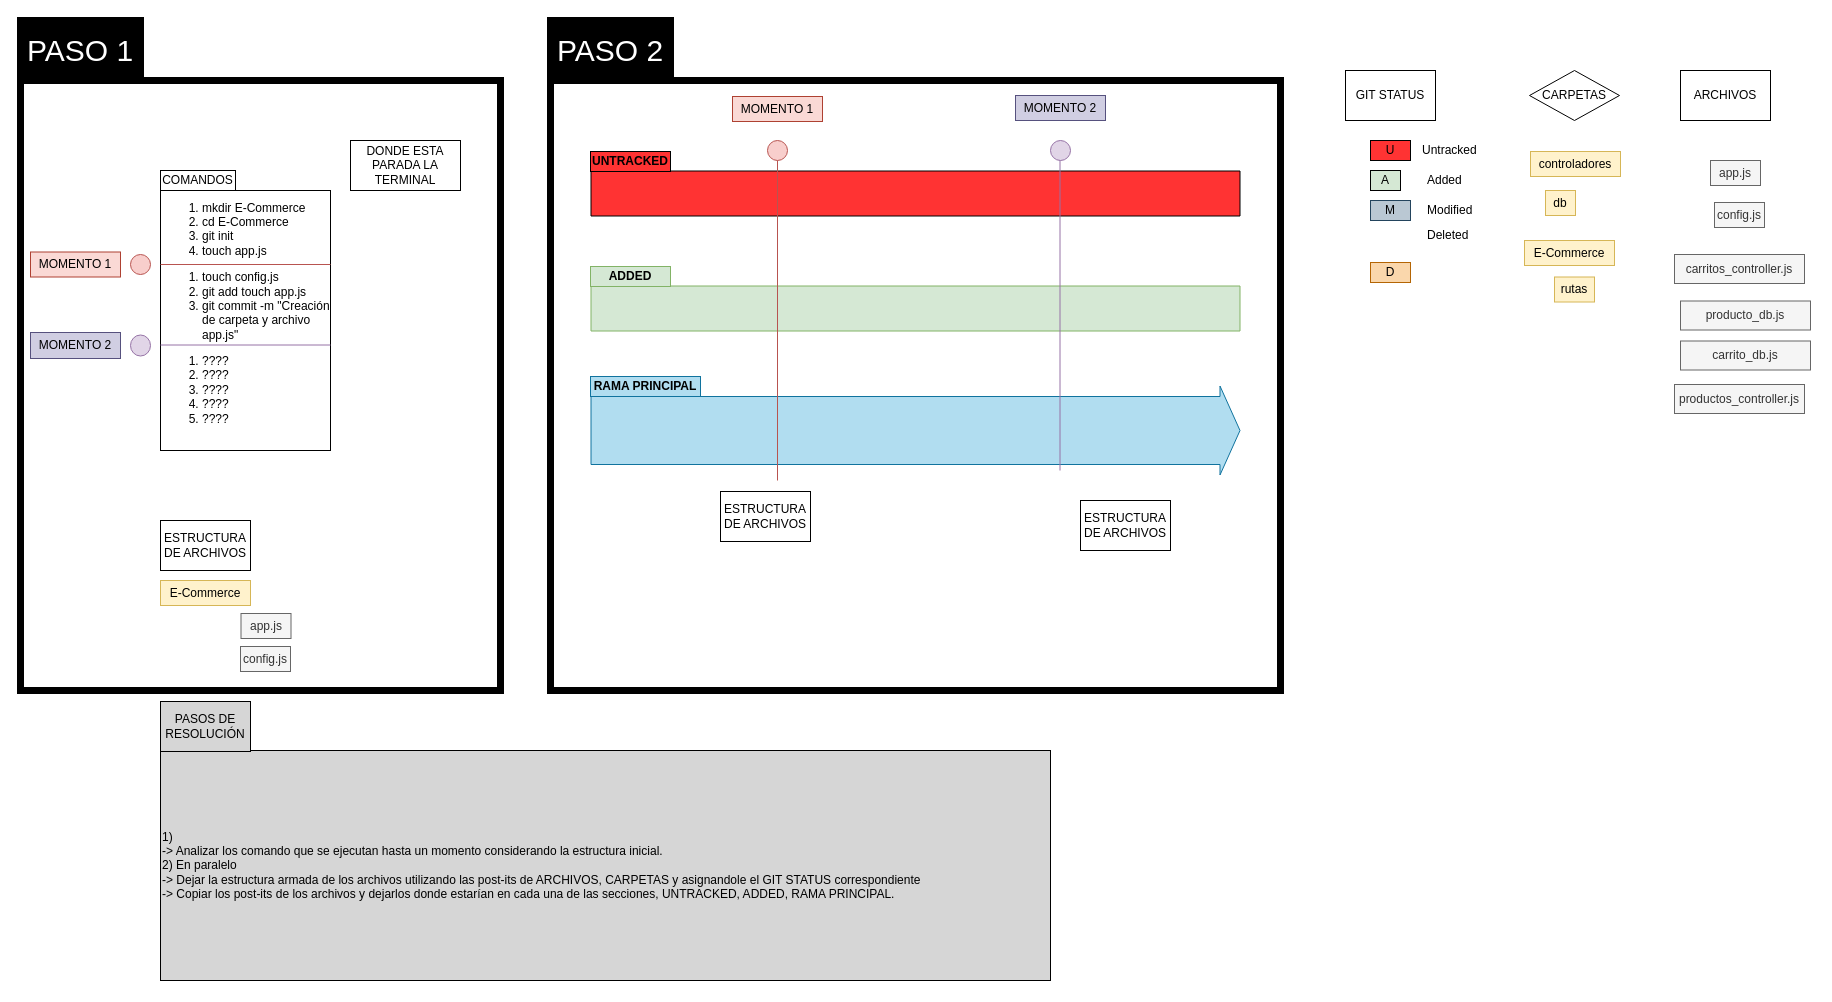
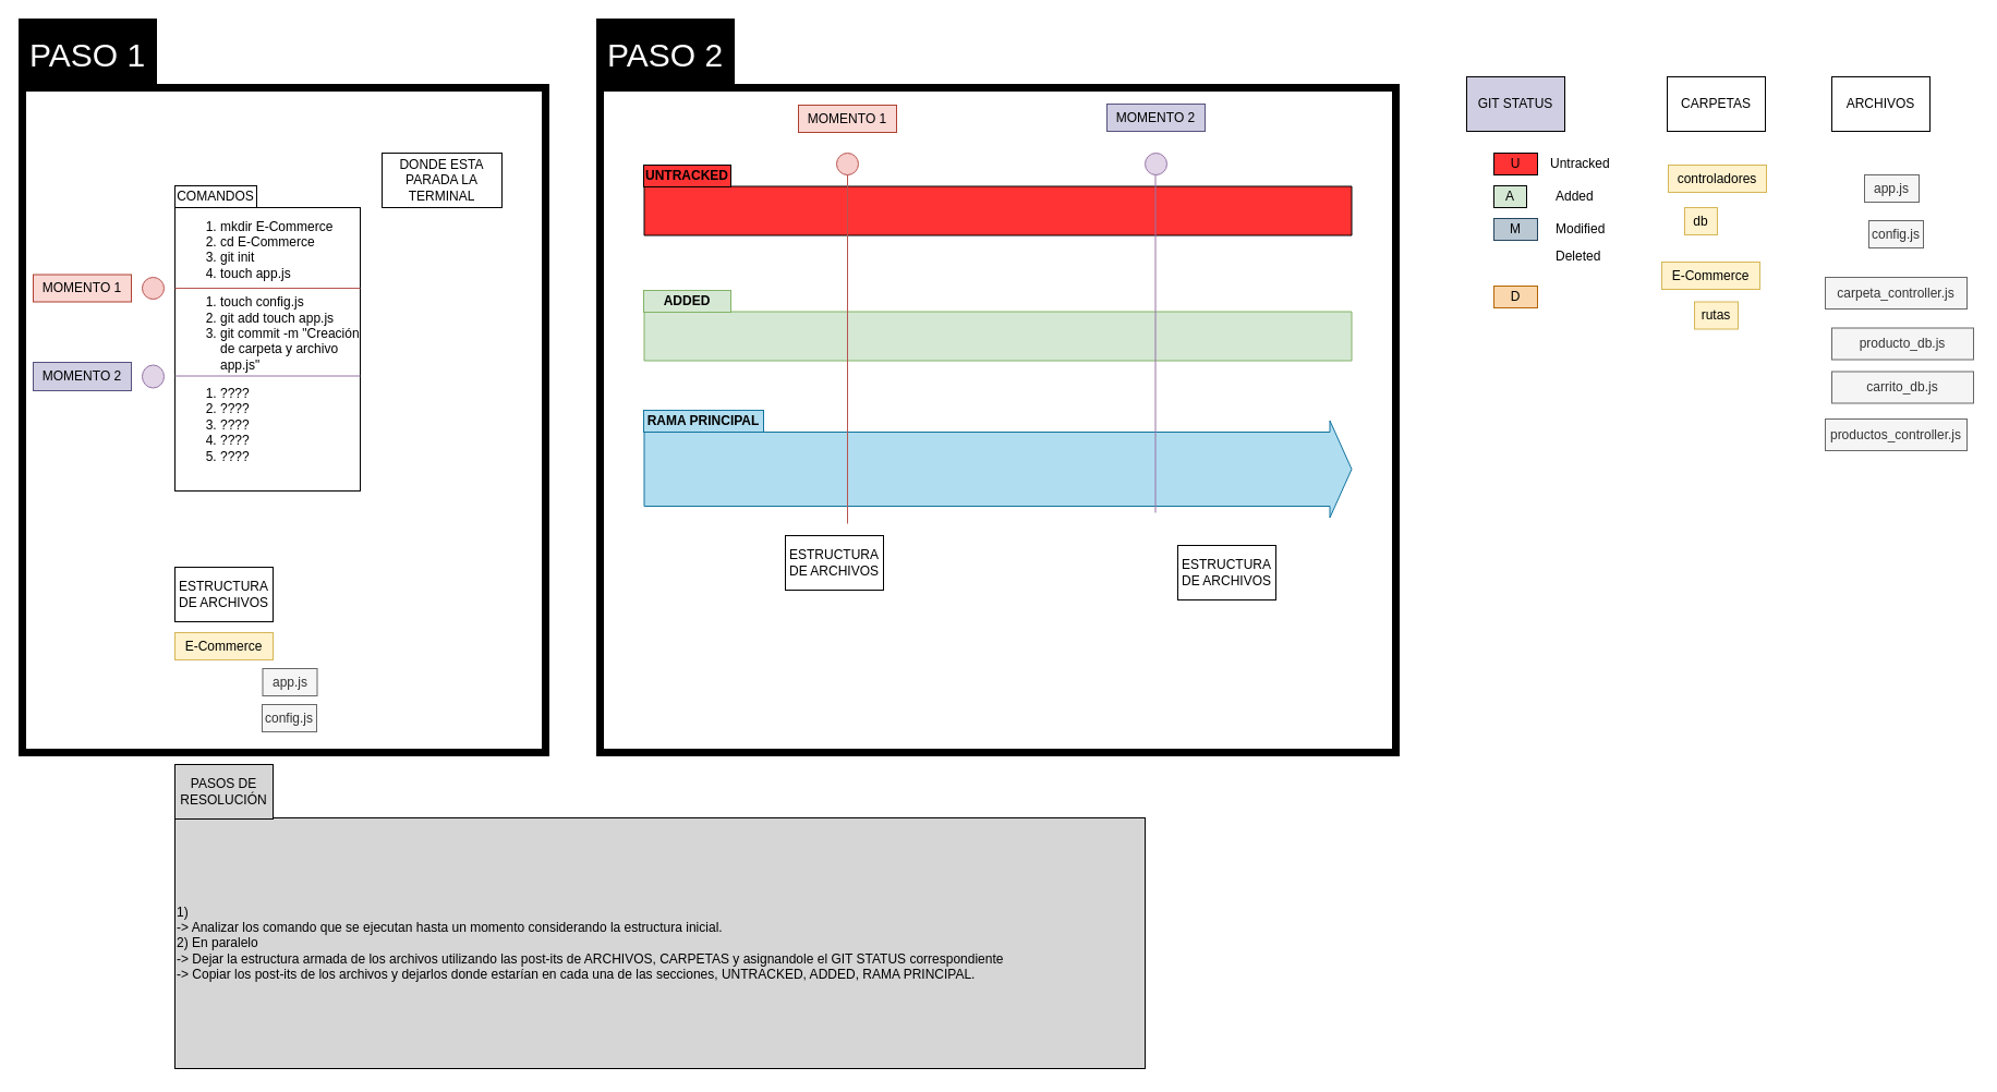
- <mxCell id="24" value="GIT STATUS" style="rounded=0;whiteSpace=wrap;html=1;" parent="1" vertex="1"><mxGeometry x="1345" y="70" width="90" height="50" as="geometry" /></mxCell>
+ <mxCell id="24" value="GIT STATUS" style="rounded=0;whiteSpace=wrap;html=1;fillColor=#d0cee2;" parent="1" vertex="1"><mxGeometry x="1345" y="70" width="90" height="50" as="geometry" /></mxCell>
- <mxCell id="35" value="CARPETAS" style="rhombus;whiteSpace=wrap;html=1;" parent="1" vertex="1"><mxGeometry x="1529" y="70" width="90" height="50" as="geometry" /></mxCell>
+ <mxCell id="35" value="CARPETAS" style="rounded=0;whiteSpace=wrap;html=1;" parent="1" vertex="1"><mxGeometry x="1529" y="70" width="90" height="50" as="geometry" /></mxCell>
- <mxCell id="31" value="carritos_controller.js" style="rounded=0;whiteSpace=wrap;html=1;fillColor=#f5f5f5;strokeColor=#666666;fontColor=#333333;" parent="1" vertex="1"><mxGeometry x="1674" y="254" width="130" height="29" as="geometry" /></mxCell>
+ <mxCell id="31" value="carpeta_controller.js" style="rounded=0;whiteSpace=wrap;html=1;fillColor=#f5f5f5;strokeColor=#666666;fontColor=#333333;" parent="1" vertex="1"><mxGeometry x="1674" y="254" width="130" height="29" as="geometry" /></mxCell>
